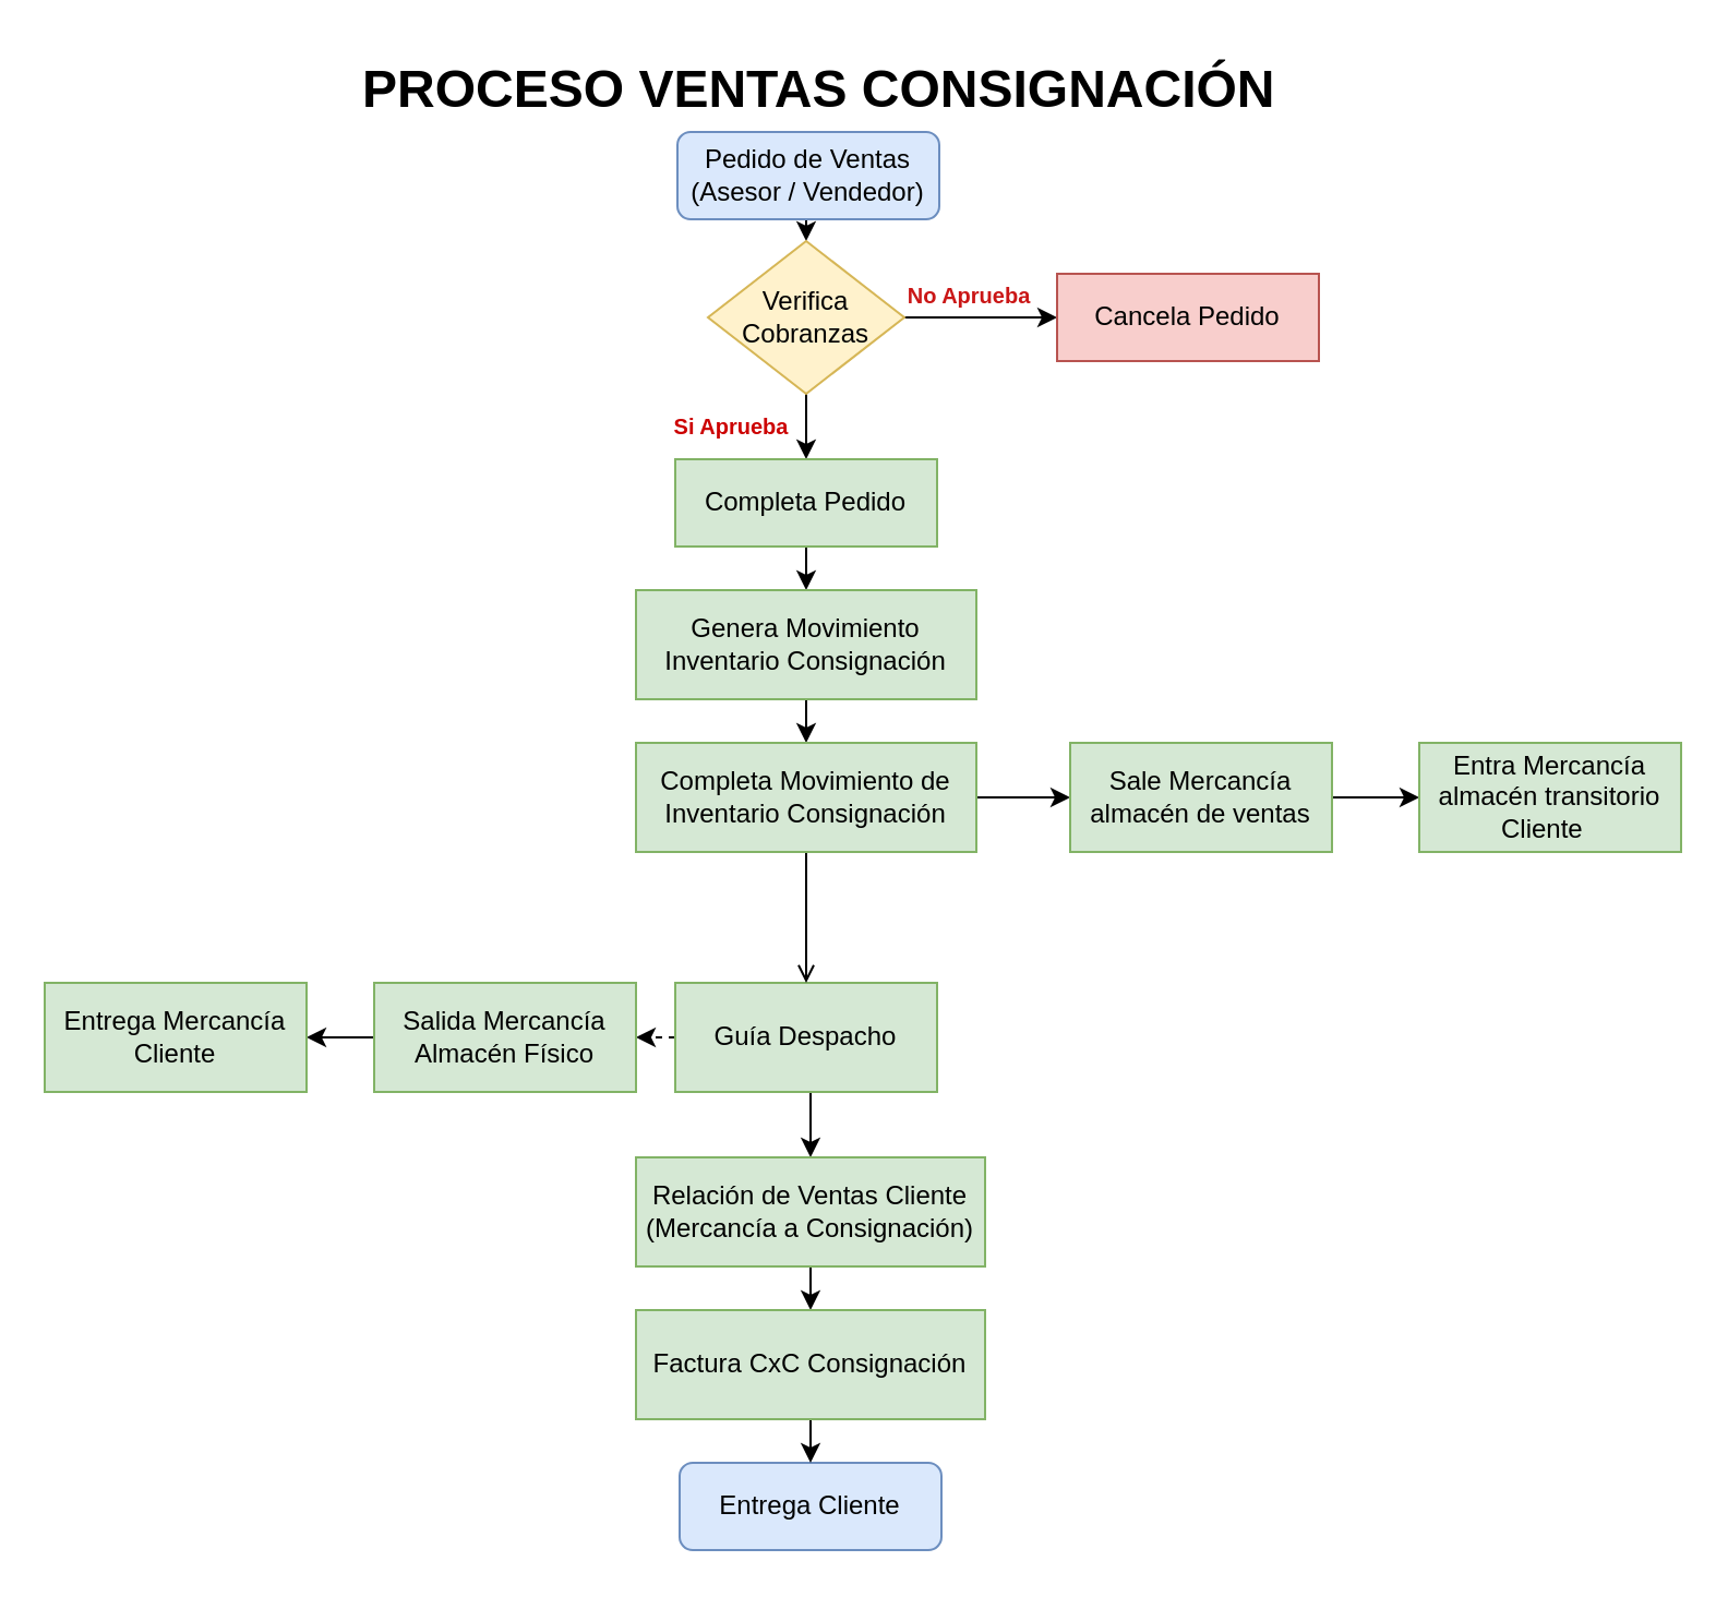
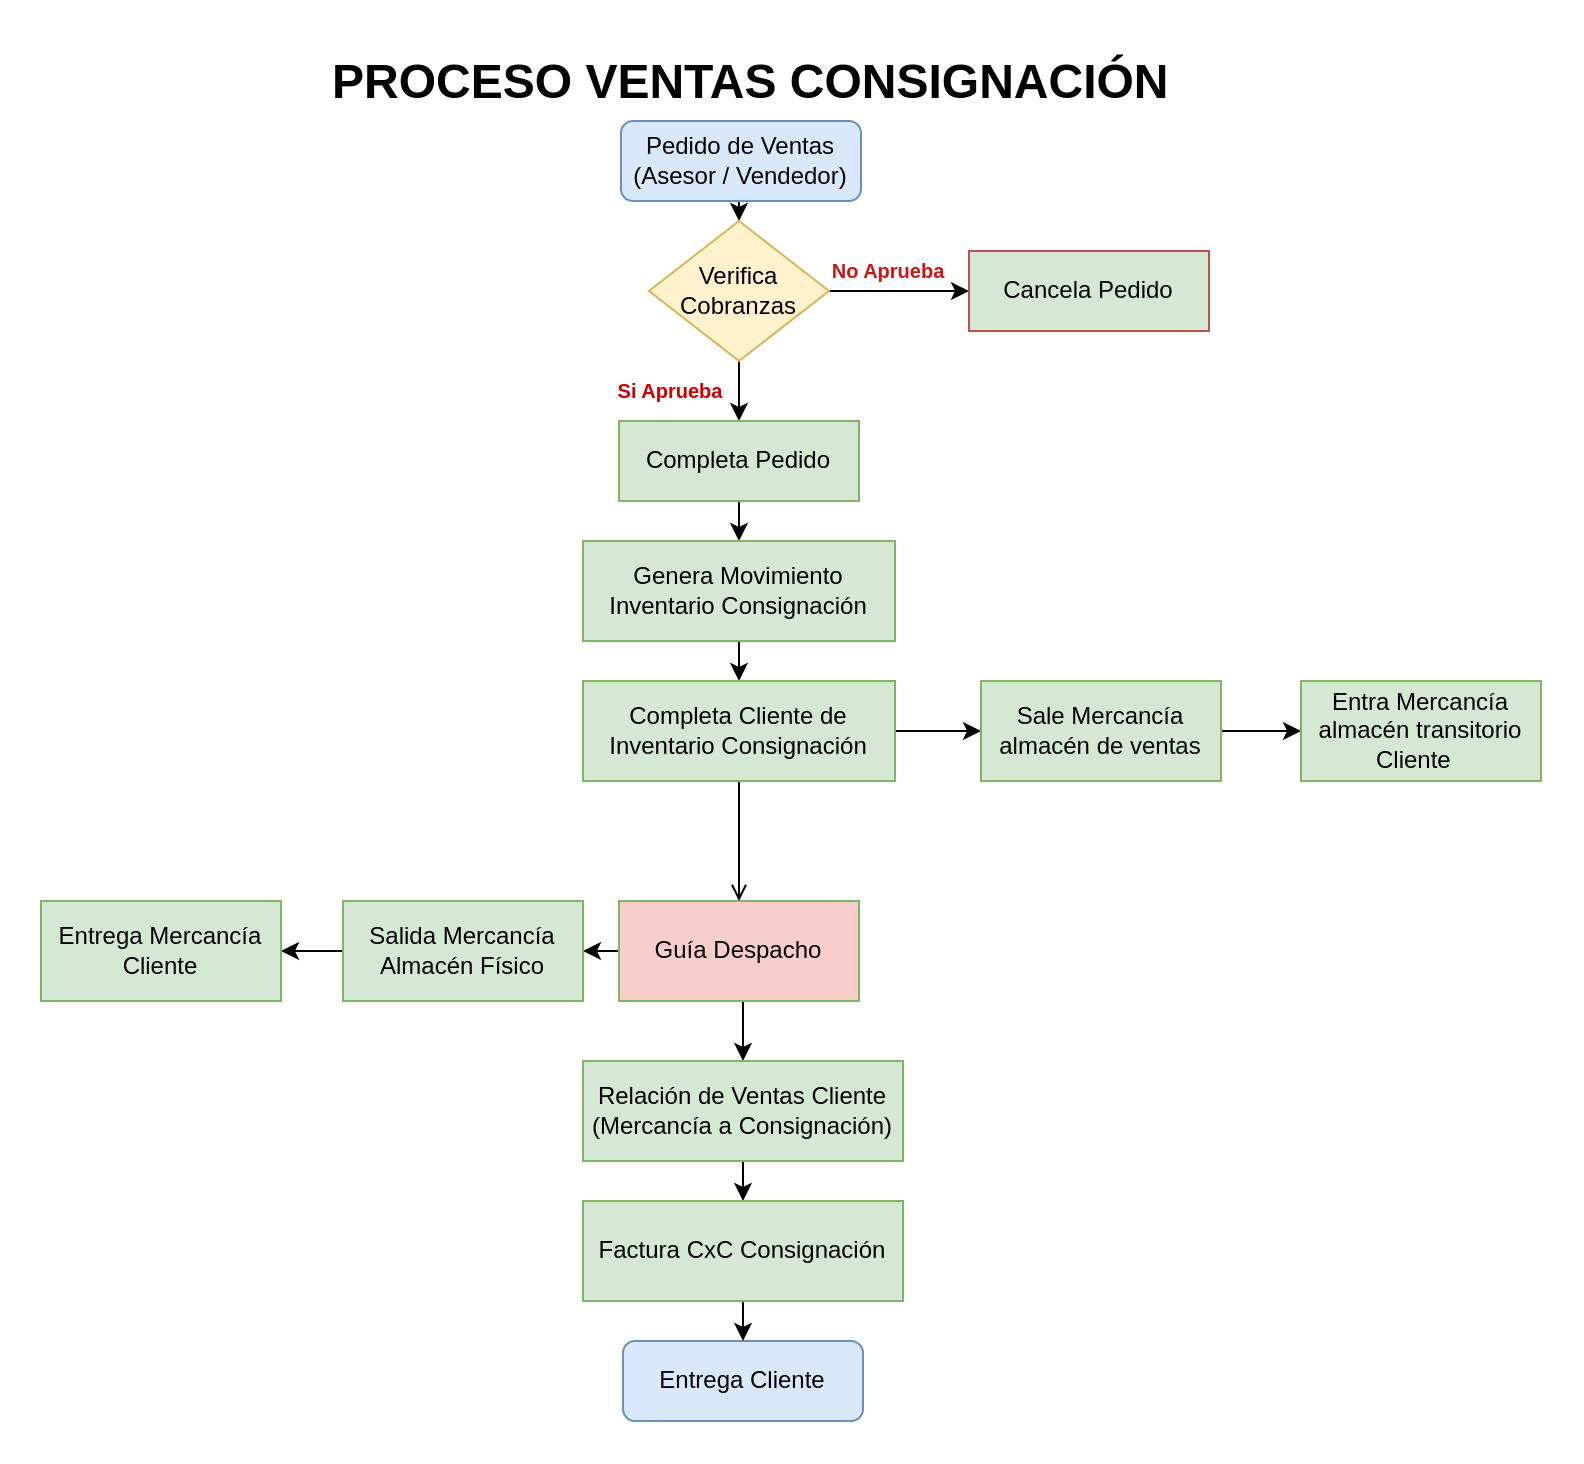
- <mxCell id="9" value="Cancela Pedido" style="rounded=0;whiteSpace=wrap;html=1;fillColor=#f8cecc;strokeColor=#b85450;" parent="1" vertex="1"><mxGeometry x="484" y="125" width="120" height="40" as="geometry" /></mxCell>
+ <mxCell id="9" value="Cancela Pedido" style="rounded=0;whiteSpace=wrap;html=1;fillColor=#d5e8d4;strokeColor=#b85450;" parent="1" vertex="1"><mxGeometry x="484" y="125" width="120" height="40" as="geometry" /></mxCell>
- <mxCell id="21" value="Completa Movimiento de Inventario Consignación" style="rounded=0;whiteSpace=wrap;html=1;fillColor=#d5e8d4;strokeColor=#82b366;" parent="1" vertex="1"><mxGeometry x="291" y="340" width="156" height="50" as="geometry" /></mxCell>
+ <mxCell id="21" value="Completa Cliente de Inventario Consignación" style="rounded=0;whiteSpace=wrap;html=1;fillColor=#d5e8d4;strokeColor=#82b366;" parent="1" vertex="1"><mxGeometry x="291" y="340" width="156" height="50" as="geometry" /></mxCell>
- <mxCell id="14" style="edgeStyle=orthogonalEdgeStyle;rounded=0;orthogonalLoop=1;jettySize=auto;html=1;exitX=0;exitY=0.5;exitDx=0;exitDy=0;entryX=1;entryY=0.5;entryDx=0;entryDy=0;dashed=1;" parent="1" source="16" target="26" edge="1"><mxGeometry relative="1" as="geometry" /></mxCell>
+ <mxCell id="14" style="edgeStyle=orthogonalEdgeStyle;rounded=0;orthogonalLoop=1;jettySize=auto;html=1;exitX=0;exitY=0.5;exitDx=0;exitDy=0;entryX=1;entryY=0.5;entryDx=0;entryDy=0;" parent="1" source="16" target="26" edge="1"><mxGeometry relative="1" as="geometry" /></mxCell>
- <mxCell id="16" value="Guía Despacho" style="rounded=0;whiteSpace=wrap;html=1;fillColor=#d5e8d4;strokeColor=#82b366;" parent="1" vertex="1"><mxGeometry x="309" y="450" width="120" height="50" as="geometry" /></mxCell>
+ <mxCell id="16" value="Guía Despacho" style="rounded=0;whiteSpace=wrap;html=1;fillColor=#f8cecc;strokeColor=#82b366;" parent="1" vertex="1"><mxGeometry x="309" y="450" width="120" height="50" as="geometry" /></mxCell>
